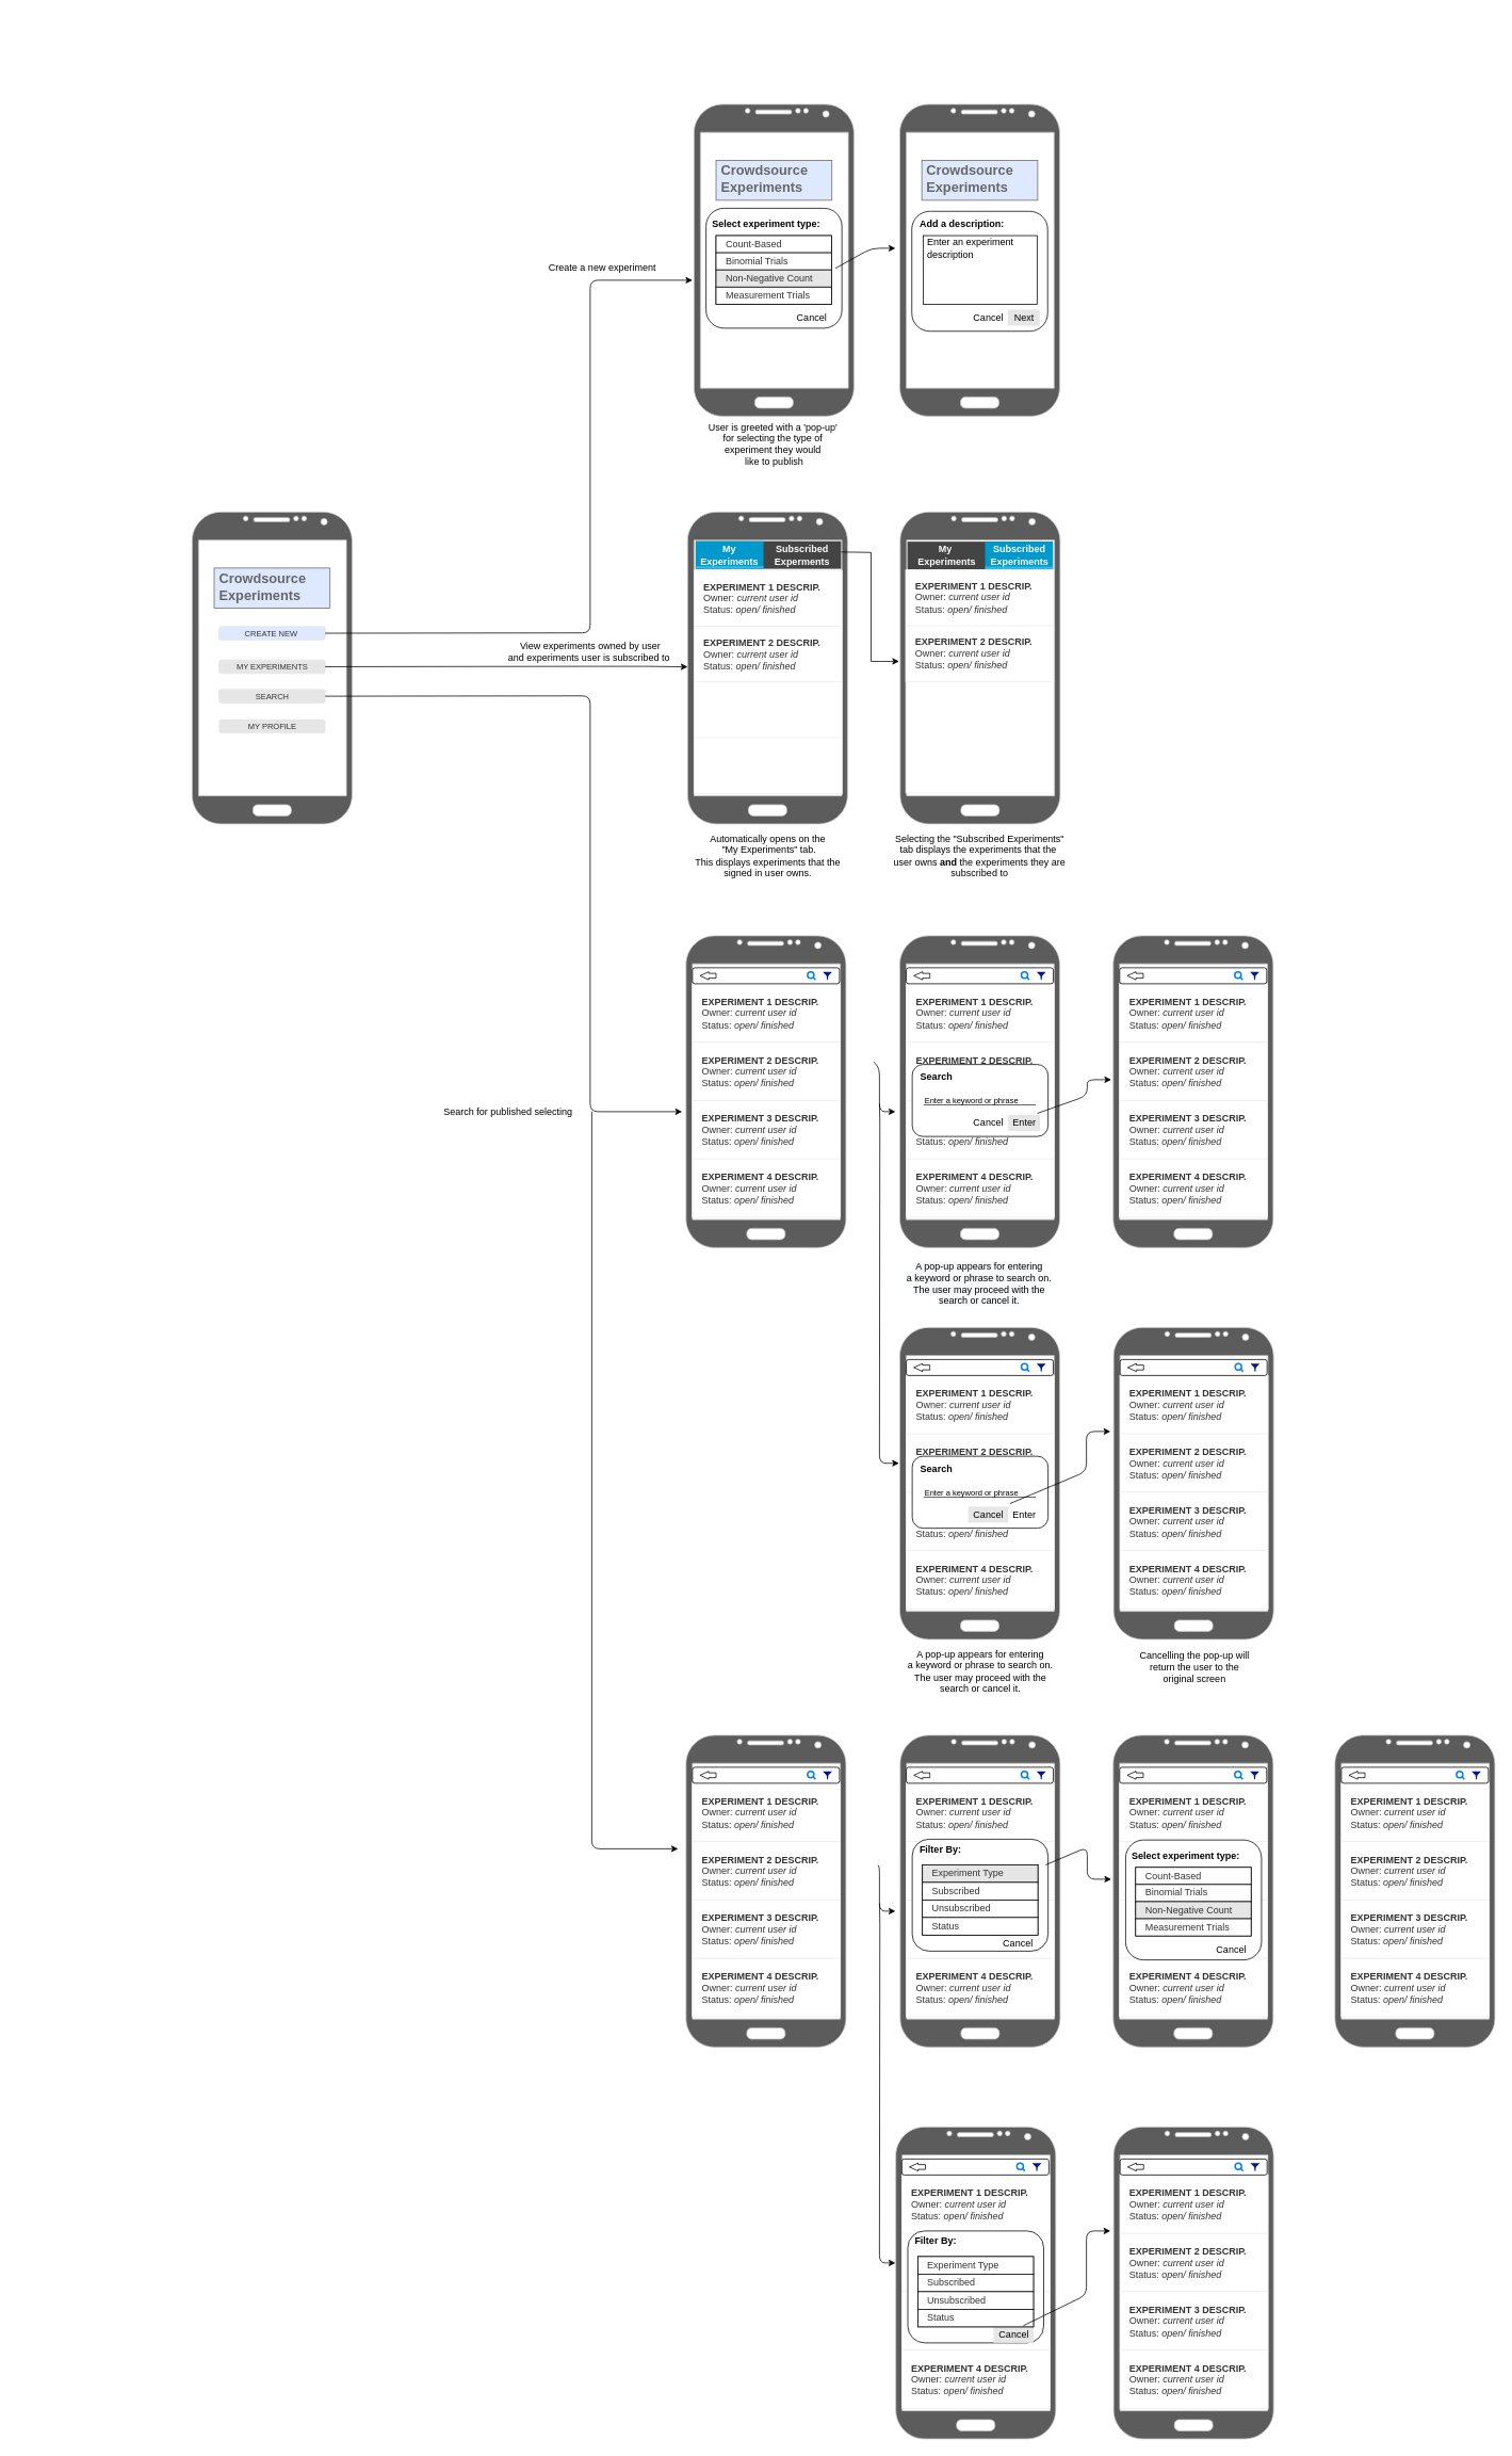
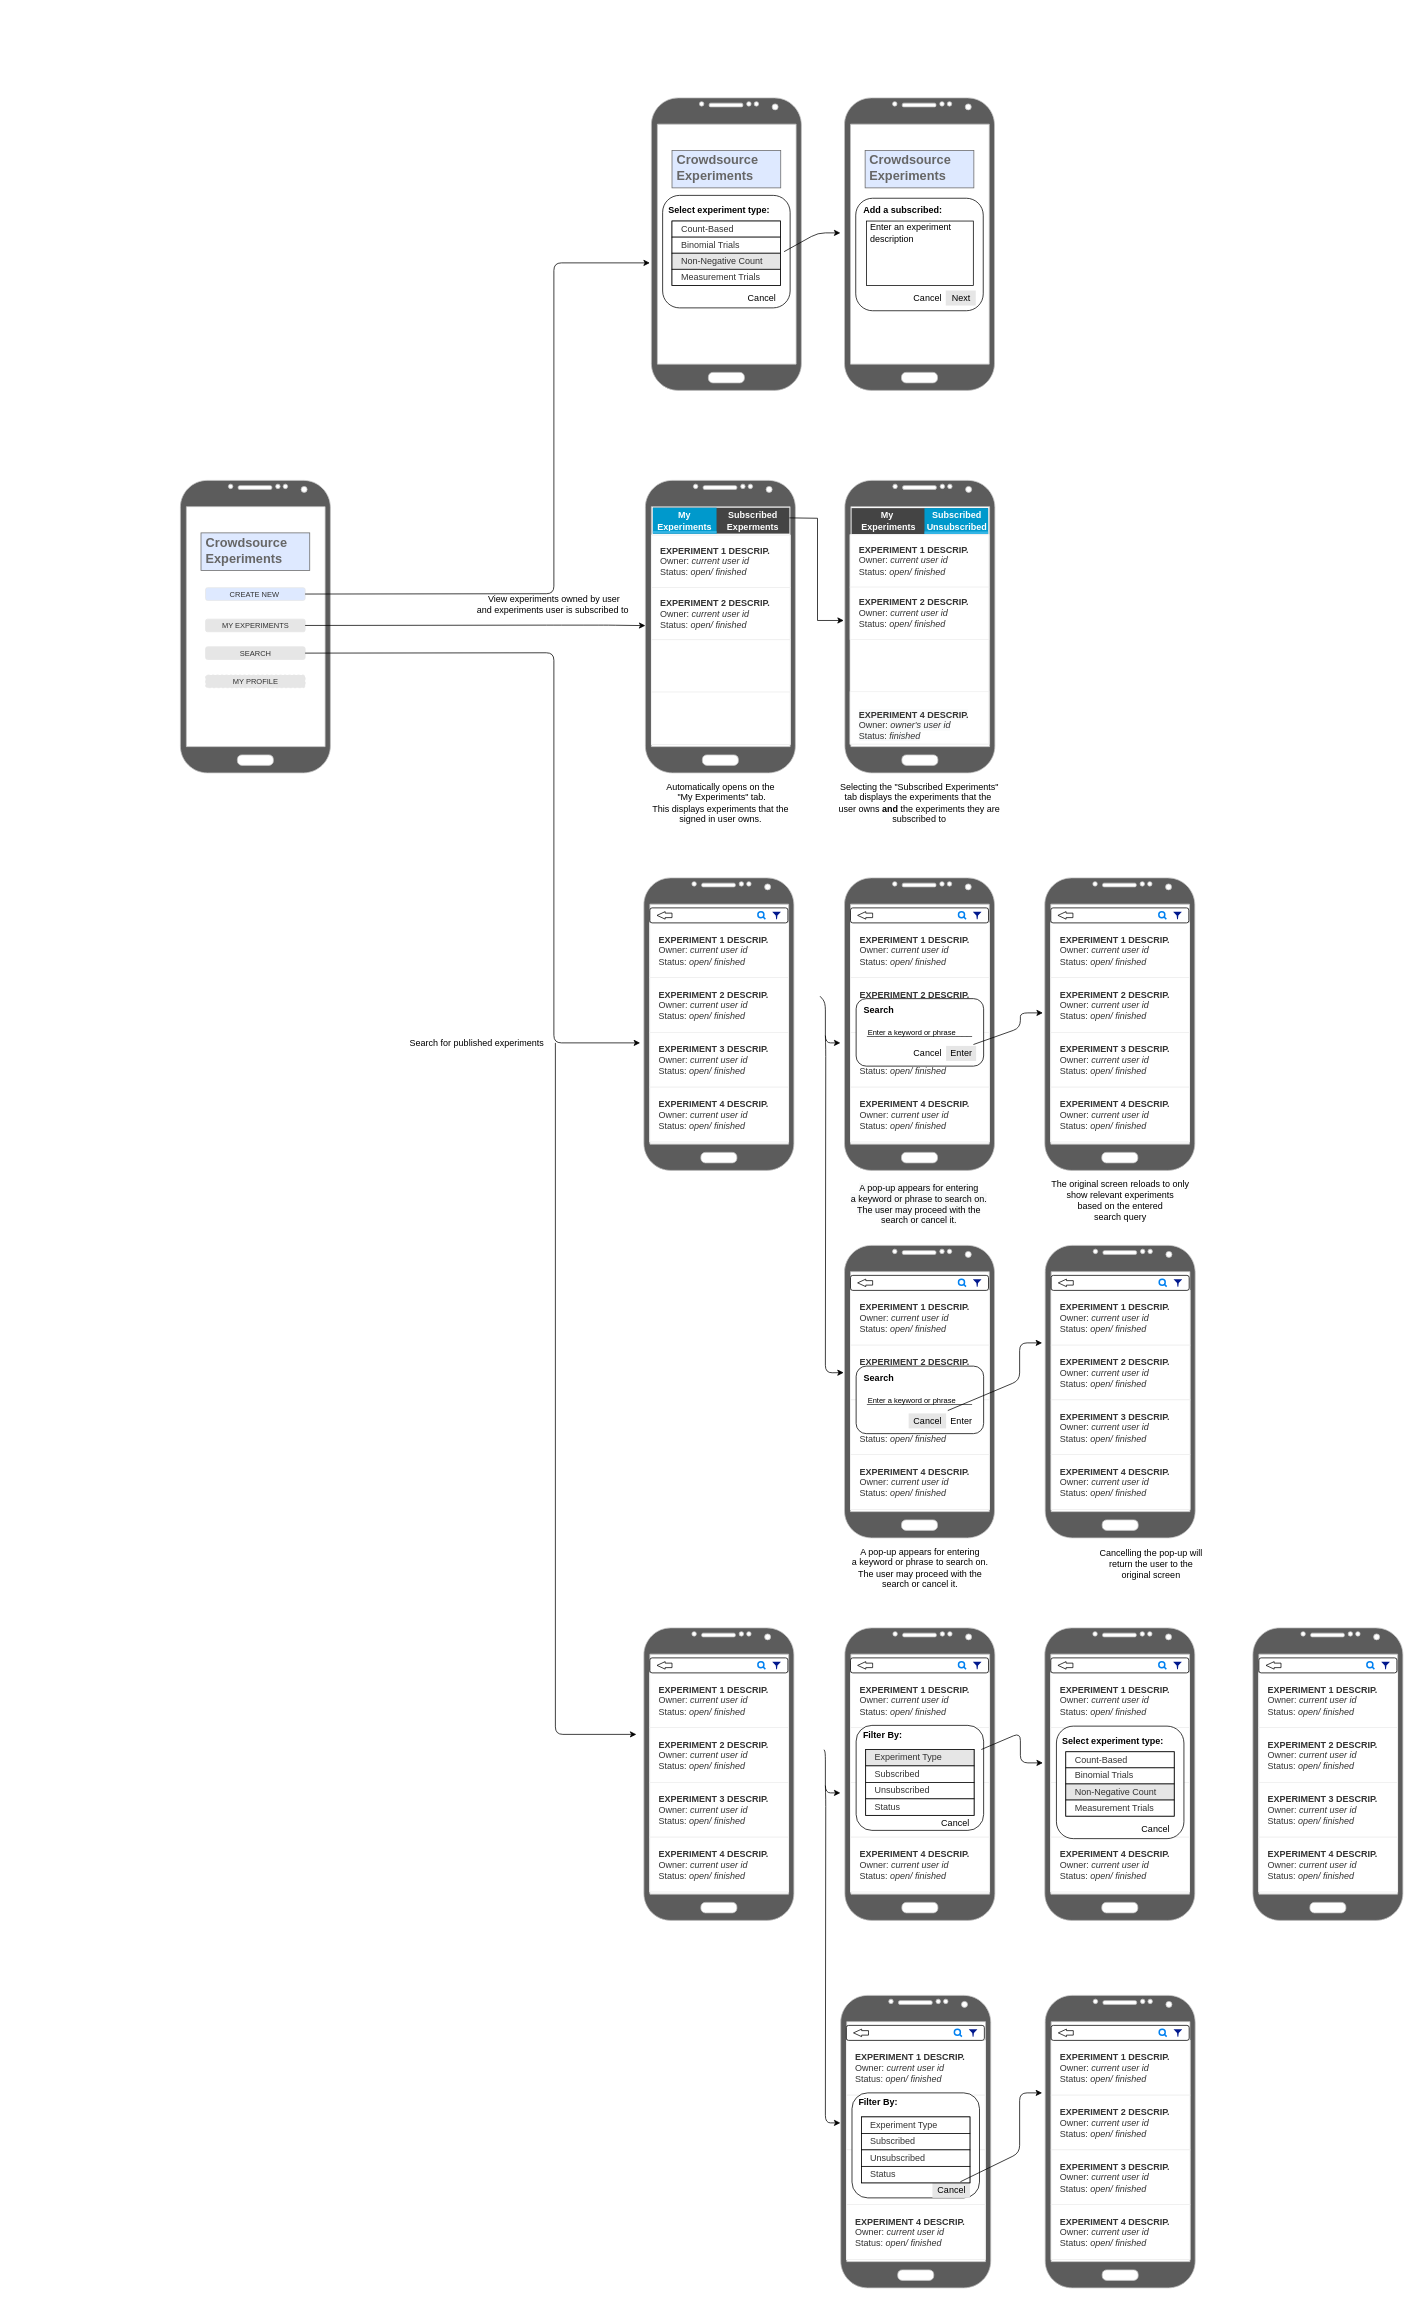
- <mxCell id="67" value="&lt;b&gt;Add a description:&lt;/b&gt;" style="text;html=1;align=center;verticalAlign=middle;resizable=0;points=[];autosize=1;" vertex="1" parent="1"><mxGeometry x="1143" y="270" width="120" height="20" as="geometry" /></mxCell>
+ <mxCell id="67" value="&lt;b&gt;Add a subscribed:&lt;/b&gt;" style="text;html=1;align=center;verticalAlign=middle;resizable=0;points=[];autosize=1;" vertex="1" parent="1"><mxGeometry x="1143" y="270" width="120" height="20" as="geometry" /></mxCell>
- <mxCell id="76" value="Create a new experiment" style="text;html=1;align=center;verticalAlign=middle;resizable=0;points=[];autosize=1;" vertex="1" parent="1"><mxGeometry x="678" y="325" width="150" height="20" as="geometry" /></mxCell>
- <mxCell id="69" value="User is greeted with a 'pop-up'&amp;nbsp;&lt;br&gt;for selecting the type of&amp;nbsp;&lt;br&gt;experiment they would&amp;nbsp;&lt;br&gt;like to publish" style="text;html=1;align=center;verticalAlign=middle;resizable=0;points=[];autosize=1;" vertex="1" parent="1"><mxGeometry x="878" y="525" width="180" height="60" as="geometry" /></mxCell>
- <mxCell id="56" value="Subscribed&lt;br&gt;Experiments" style="strokeWidth=1;html=1;shadow=0;dashed=0;shape=mxgraph.android.rrect;rSize=0;fontStyle=1;fillColor=#0099cc;strokeColor=none;fontColor=#ffffff;" vertex="1" parent="53"><mxGeometry x="97.13" width="84.875" height="34.56" as="geometry" /></mxCell>
+ <mxCell id="56" value="Subscribed&lt;br&gt;Unsubscribed" style="strokeWidth=1;html=1;shadow=0;dashed=0;shape=mxgraph.android.rrect;rSize=0;fontStyle=1;fillColor=#0099cc;strokeColor=none;fontColor=#ffffff;" vertex="1" parent="53"><mxGeometry x="97.13" width="84.875" height="34.56" as="geometry" /></mxCell>
- <mxCell id="50" value="View experiments owned by user&lt;br&gt;and experiments user is subscribed to&amp;nbsp;" style="text;html=1;align=center;verticalAlign=middle;resizable=0;points=[];autosize=1;" vertex="1" parent="1"><mxGeometry x="628" y="800" width="220" height="30" as="geometry" /></mxCell>
+ <mxCell id="50" value="View experiments owned by user&lt;br&gt;and experiments user is subscribed to&amp;nbsp;" style="text;html=1;align=center;verticalAlign=middle;resizable=0;points=[];autosize=1;" vertex="1" parent="1"><mxGeometry x="628" y="790" width="220" height="30" as="geometry" /></mxCell>
+ <mxCell id="61" value="&lt;br&gt;&lt;br&gt;&lt;b style=&quot;color: rgb(51 , 51 , 51) ; font-family: &amp;#34;helvetica&amp;#34; ; font-style: normal ; letter-spacing: normal ; text-align: left ; text-indent: 0px ; text-transform: none ; word-spacing: 0px ; background-color: rgb(248 , 249 , 250) ; font-size: 12px&quot;&gt;EXPERIMENT 4 DESCRIP.&lt;/b&gt;&lt;br style=&quot;color: rgb(51 , 51 , 51) ; font-family: &amp;#34;helvetica&amp;#34; ; font-style: normal ; font-weight: 400 ; letter-spacing: normal ; text-align: left ; text-indent: 0px ; text-transform: none ; word-spacing: 0px ; background-color: rgb(248 , 249 , 250) ; font-size: 12px&quot;&gt;&lt;span style=&quot;color: rgb(51 , 51 , 51) ; font-family: &amp;#34;helvetica&amp;#34; ; font-style: normal ; font-weight: 400 ; letter-spacing: normal ; text-align: left ; text-indent: 0px ; text-transform: none ; word-spacing: 0px ; background-color: rgb(248 , 249 , 250) ; font-size: 12px&quot;&gt;Owner:&amp;nbsp;&lt;i&gt;owner's&amp;nbsp;user id&lt;/i&gt;&lt;br&gt;&lt;/span&gt;&lt;span style=&quot;color: rgb(51 , 51 , 51) ; font-family: &amp;#34;helvetica&amp;#34; ; font-style: normal ; font-weight: 400 ; letter-spacing: normal ; text-align: left ; text-indent: 0px ; text-transform: none ; word-spacing: 0px ; background-color: rgb(248 , 249 , 250) ; font-size: 12px&quot;&gt;Status:&amp;nbsp;&lt;/span&gt;&lt;i style=&quot;color: rgb(51 , 51 , 51) ; font-family: &amp;#34;helvetica&amp;#34; ; font-weight: 400 ; letter-spacing: normal ; text-align: left ; text-indent: 0px ; text-transform: none ; word-spacing: 0px ; background-color: rgb(248 , 249 , 250) ; font-size: 12px&quot;&gt;finished&lt;/i&gt;&lt;br&gt;" style="strokeColor=inherit;fillColor=inherit;gradientColor=inherit;strokeWidth=1;html=1;shadow=0;dashed=0;shape=mxgraph.android.rrect;rSize=0;align=left;spacingLeft=10;fontSize=8;fontColor=#333333;" vertex="1" parent="58"><mxGeometry y="209.25" width="185" height="69.75" as="geometry" /></mxCell>
- <mxCell id="77" value="Search for published selecting" style="text;html=1;align=center;verticalAlign=middle;resizable=0;points=[];autosize=1;" vertex="1" parent="1"><mxGeometry x="540" y="1380" width="190" height="20" as="geometry" /></mxCell>
+ <mxCell id="77" value="Search for published experiments" style="text;html=1;align=center;verticalAlign=middle;resizable=0;points=[];autosize=1;" vertex="1" parent="1"><mxGeometry x="540" y="1380" width="190" height="20" as="geometry" /></mxCell>
+ <mxCell id="147" value="The original screen reloads to only&lt;br&gt;show relevant experiments&lt;br&gt;based on the entered&lt;br&gt;search query" style="text;html=1;align=center;verticalAlign=middle;resizable=0;points=[];autosize=1;" vertex="1" parent="1"><mxGeometry x="1392.57" y="1570" width="200" height="60" as="geometry" /></mxCell>
- <mxCell id="144" value="Cancelling the pop-up will&lt;br&gt;return the user to the&lt;br&gt;original screen" style="text;html=1;align=center;verticalAlign=middle;resizable=0;points=[];autosize=1;" vertex="1" parent="1"><mxGeometry x="1418.58" y="2060" width="150" height="50" as="geometry" /></mxCell>
+ <mxCell id="144" value="Cancelling the pop-up will&lt;br&gt;return the user to the&lt;br&gt;original screen" style="text;html=1;align=center;verticalAlign=middle;resizable=0;points=[];autosize=1;" vertex="1" parent="1"><mxGeometry x="1458.58" y="2060" width="150" height="50" as="geometry" /></mxCell>
